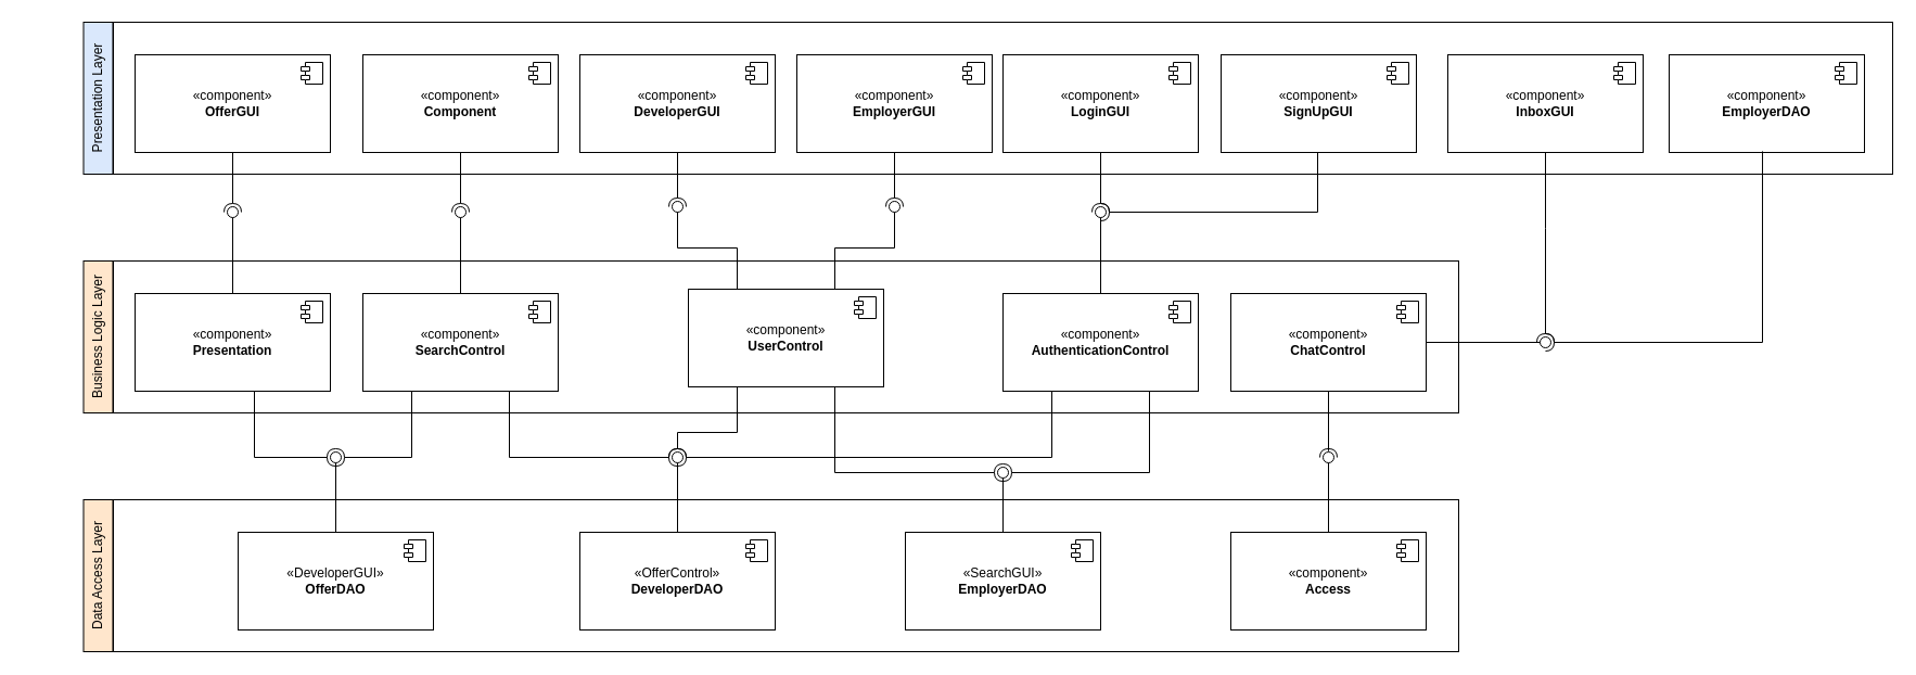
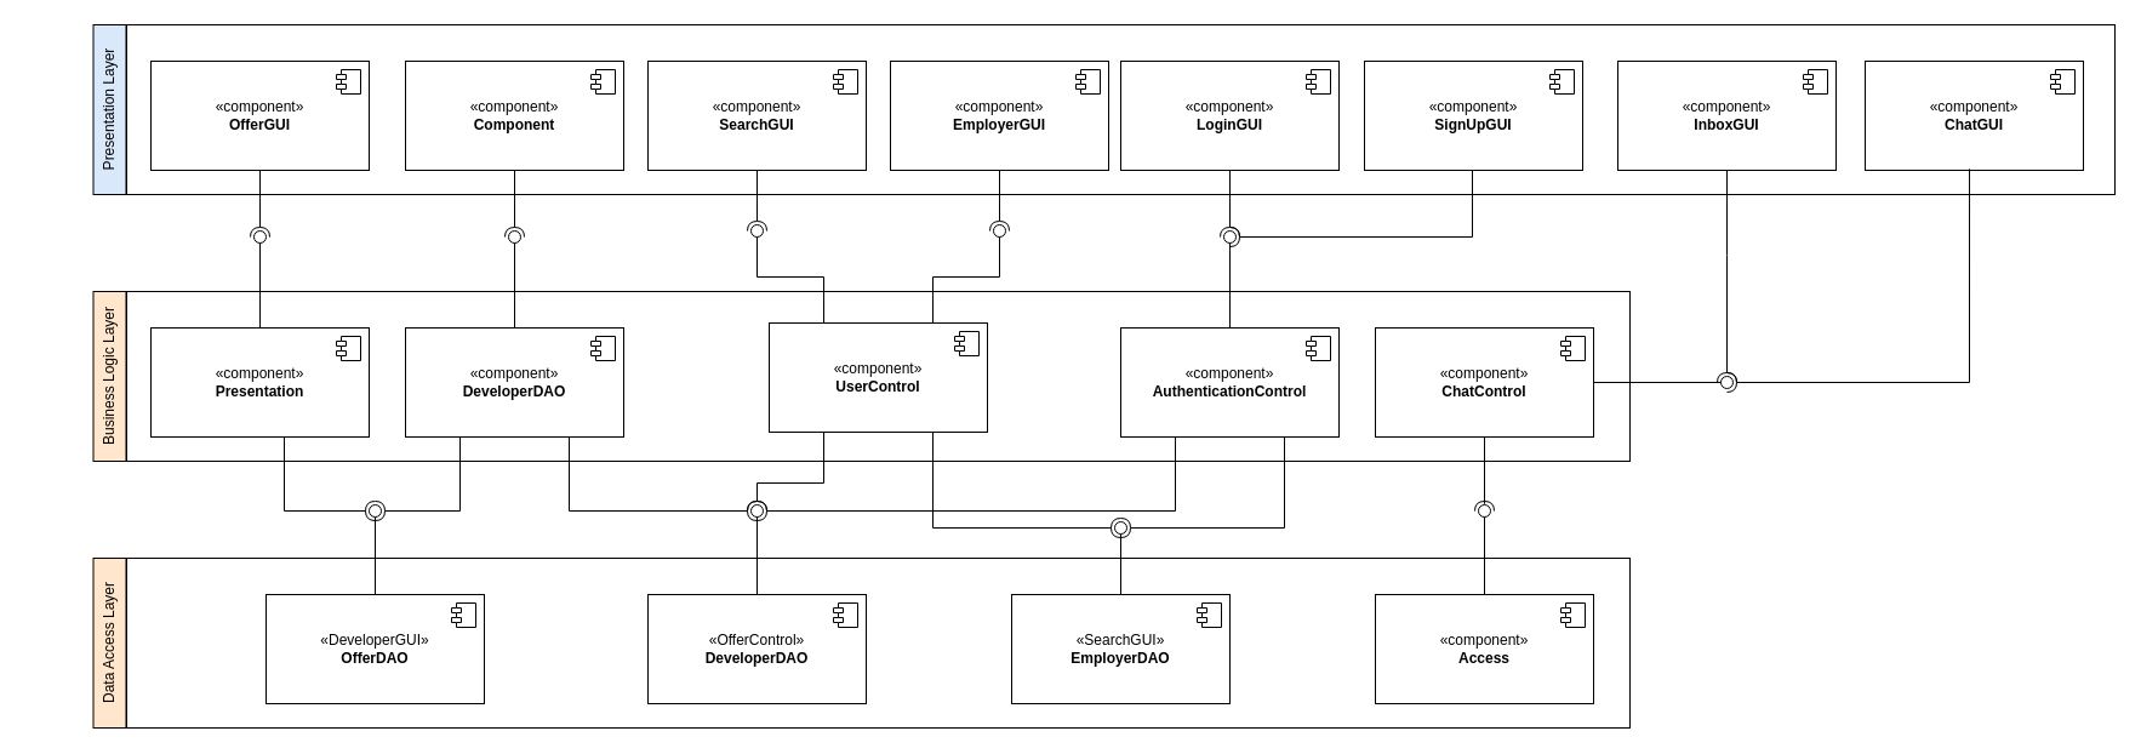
- <mxCell id="13" value="«component»&lt;br&gt;&lt;b&gt;DeveloperGUI&lt;/b&gt;" style="html=1;dropTarget=0;whiteSpace=wrap;" parent="1" vertex="1"><mxGeometry x="534" y="50" width="180" height="90" as="geometry" /></mxCell>
+ <mxCell id="13" value="«component»&lt;br&gt;&lt;b&gt;SearchGUI&lt;/b&gt;" style="html=1;dropTarget=0;whiteSpace=wrap;" parent="1" vertex="1"><mxGeometry x="534" y="50" width="180" height="90" as="geometry" /></mxCell>
- <mxCell id="21" value="«component»&lt;br&gt;&lt;b&gt;EmployerDAO&lt;/b&gt;" style="html=1;dropTarget=0;whiteSpace=wrap;" parent="1" vertex="1"><mxGeometry x="1538" y="50" width="180" height="90" as="geometry" /></mxCell>
+ <mxCell id="21" value="«component»&lt;br&gt;&lt;b&gt;ChatGUI&lt;/b&gt;" style="html=1;dropTarget=0;whiteSpace=wrap;" parent="1" vertex="1"><mxGeometry x="1538" y="50" width="180" height="90" as="geometry" /></mxCell>
- <mxCell id="25" value="«component»&lt;br&gt;&lt;b&gt;SearchControl&lt;/b&gt;" style="html=1;dropTarget=0;whiteSpace=wrap;" parent="1" vertex="1"><mxGeometry x="334" y="270" width="180" height="90" as="geometry" /></mxCell>
+ <mxCell id="25" value="«component»&lt;br&gt;&lt;b&gt;DeveloperDAO&lt;/b&gt;" style="html=1;dropTarget=0;whiteSpace=wrap;" parent="1" vertex="1"><mxGeometry x="334" y="270" width="180" height="90" as="geometry" /></mxCell>
